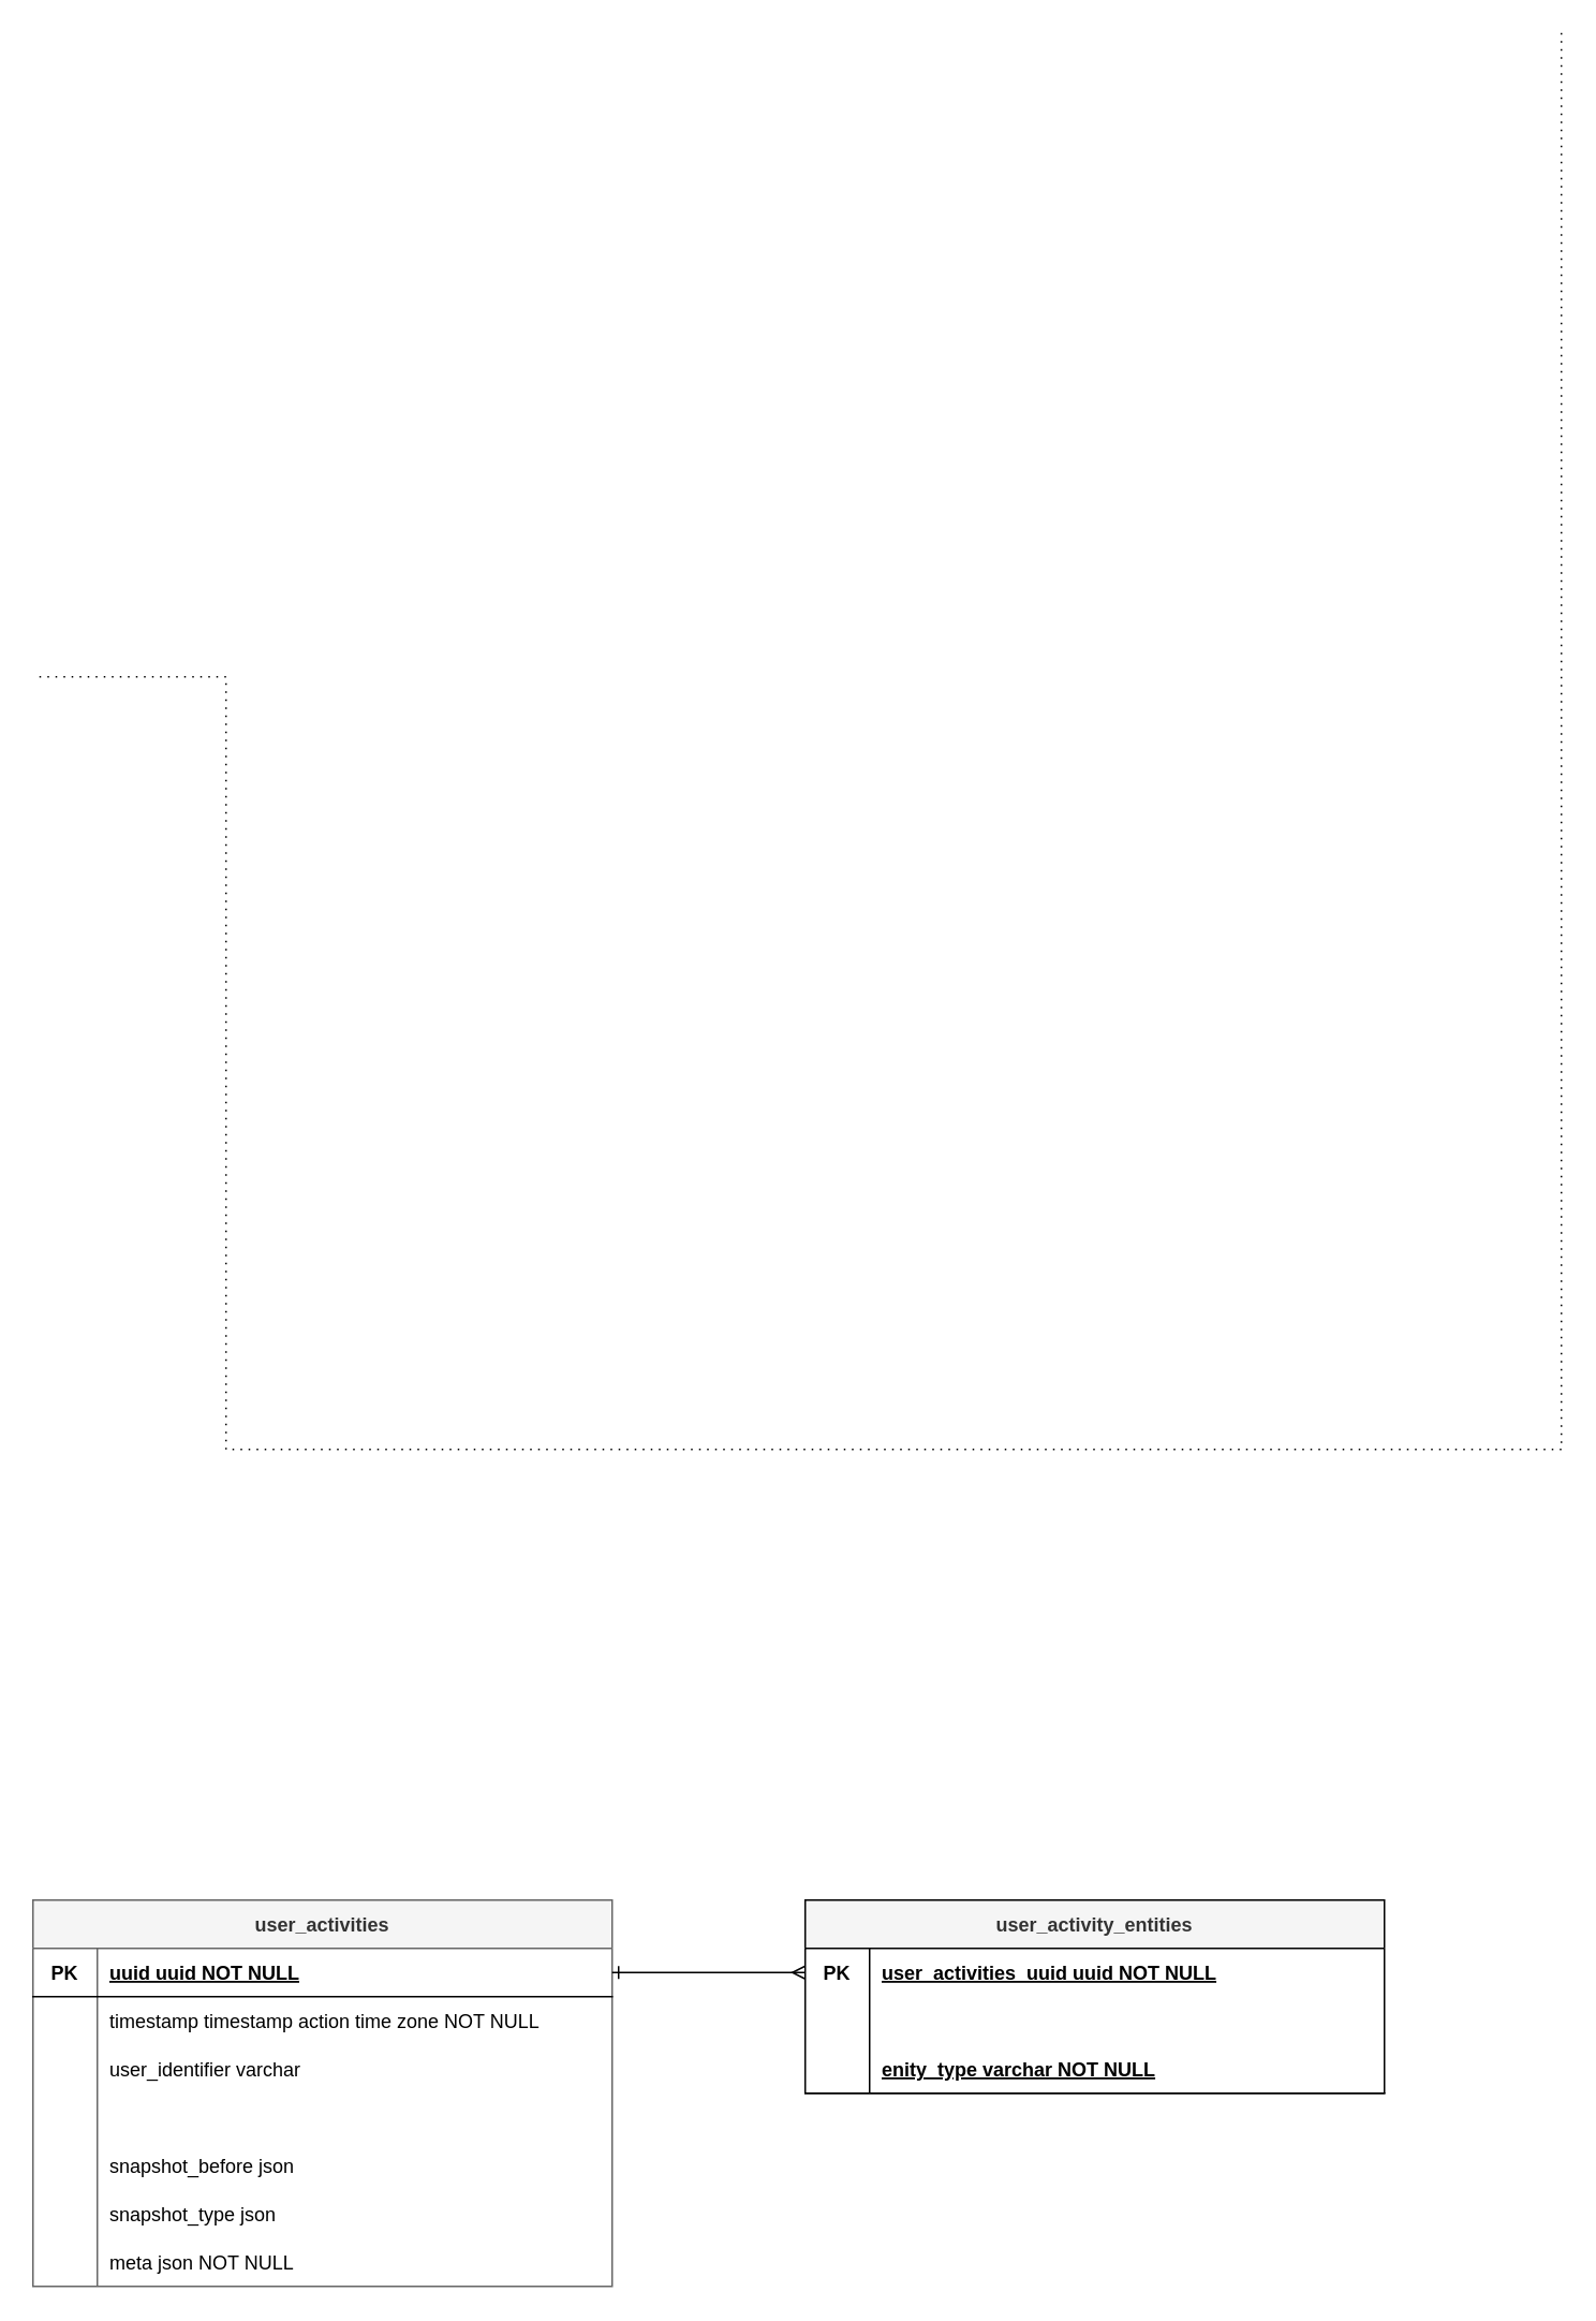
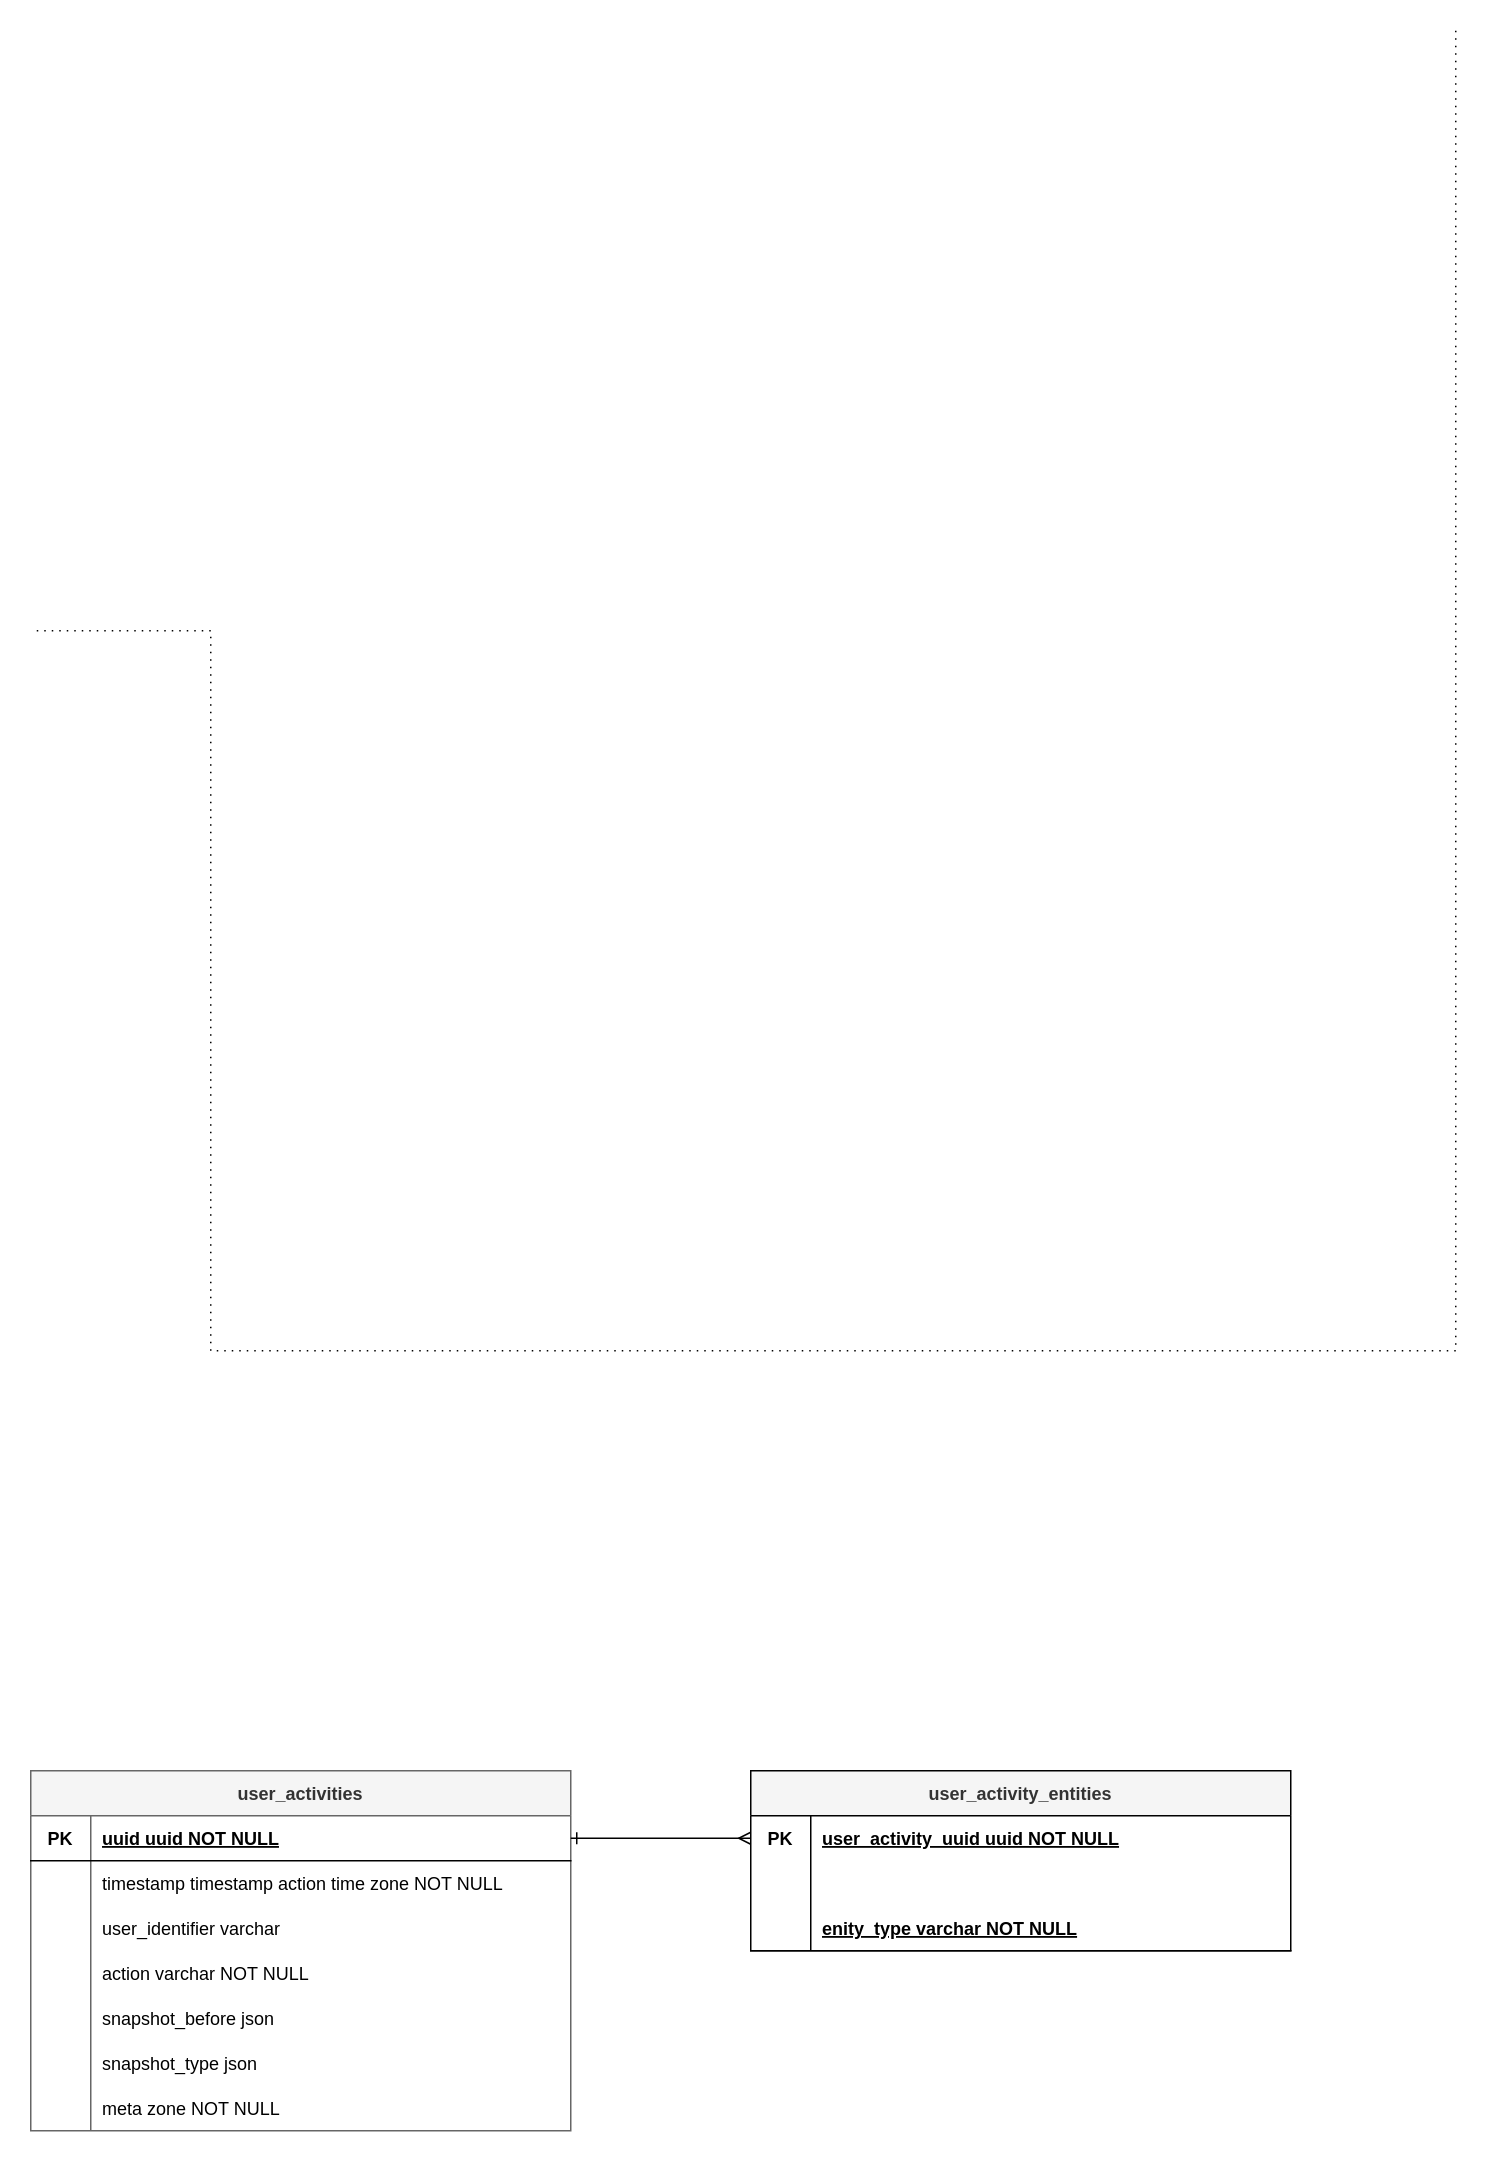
- <mxCell id="28" value="user_activities_uuid uuid NOT NULL" style="shape=partialRectangle;overflow=hidden;connectable=0;fillColor=none;top=0;left=0;bottom=0;right=0;align=left;spacingLeft=6;fontStyle=5" vertex="1" parent="26"><mxGeometry x="40" width="320" height="30" as="geometry"><mxRectangle width="320" height="30" as="alternateBounds" /></mxGeometry></mxCell>
+ <mxCell id="28" value="user_activity_uuid uuid NOT NULL" style="shape=partialRectangle;overflow=hidden;connectable=0;fillColor=none;top=0;left=0;bottom=0;right=0;align=left;spacingLeft=6;fontStyle=5" vertex="1" parent="26"><mxGeometry x="40" width="320" height="30" as="geometry"><mxRectangle width="320" height="30" as="alternateBounds" /></mxGeometry></mxCell>
+ <mxCell id="15" value="action varchar NOT NULL" style="shape=partialRectangle;overflow=hidden;connectable=0;fillColor=none;top=0;left=0;bottom=0;right=0;align=left;spacingLeft=6;" parent="13" vertex="1"><mxGeometry x="40" width="320" height="30" as="geometry"><mxRectangle width="320" height="30" as="alternateBounds" /></mxGeometry></mxCell>
- <mxCell id="24" value="meta json NOT NULL" style="shape=partialRectangle;overflow=hidden;connectable=0;fillColor=none;top=0;left=0;bottom=0;right=0;align=left;spacingLeft=6;" parent="22" vertex="1"><mxGeometry x="40" width="320" height="30" as="geometry"><mxRectangle width="320" height="30" as="alternateBounds" /></mxGeometry></mxCell>
+ <mxCell id="24" value="meta zone NOT NULL" style="shape=partialRectangle;overflow=hidden;connectable=0;fillColor=none;top=0;left=0;bottom=0;right=0;align=left;spacingLeft=6;" parent="22" vertex="1"><mxGeometry x="40" width="320" height="30" as="geometry"><mxRectangle width="320" height="30" as="alternateBounds" /></mxGeometry></mxCell>
